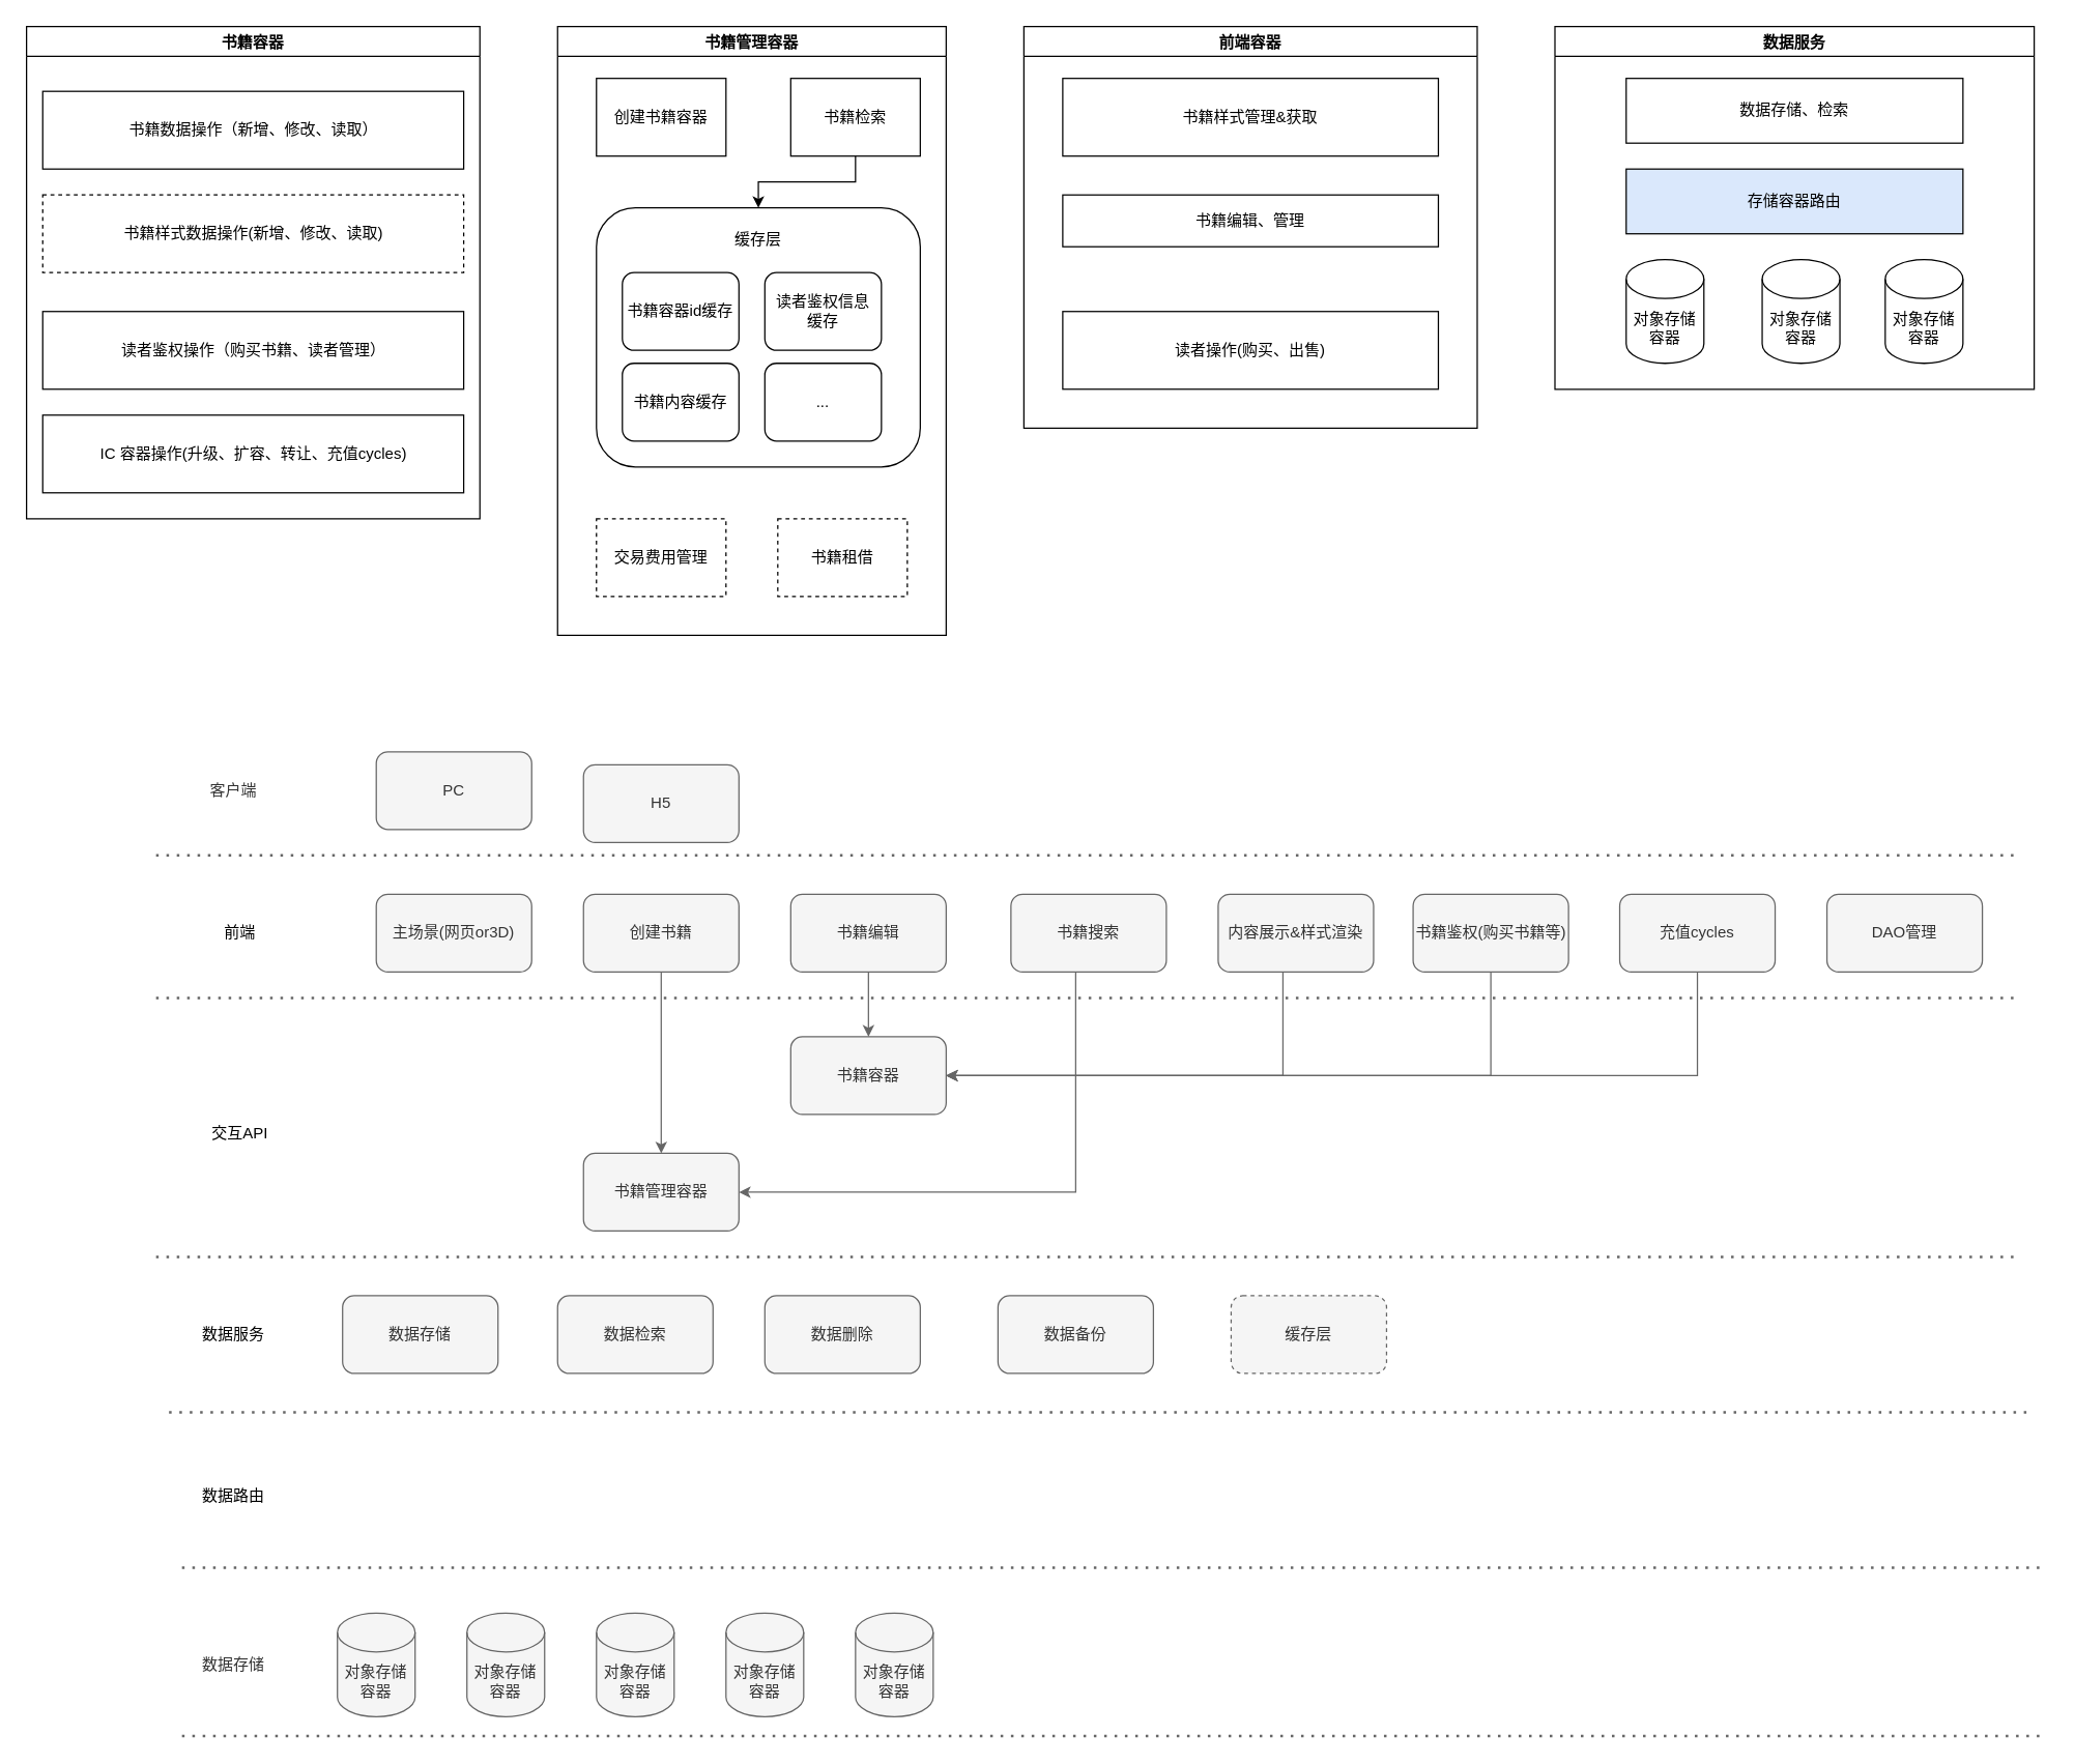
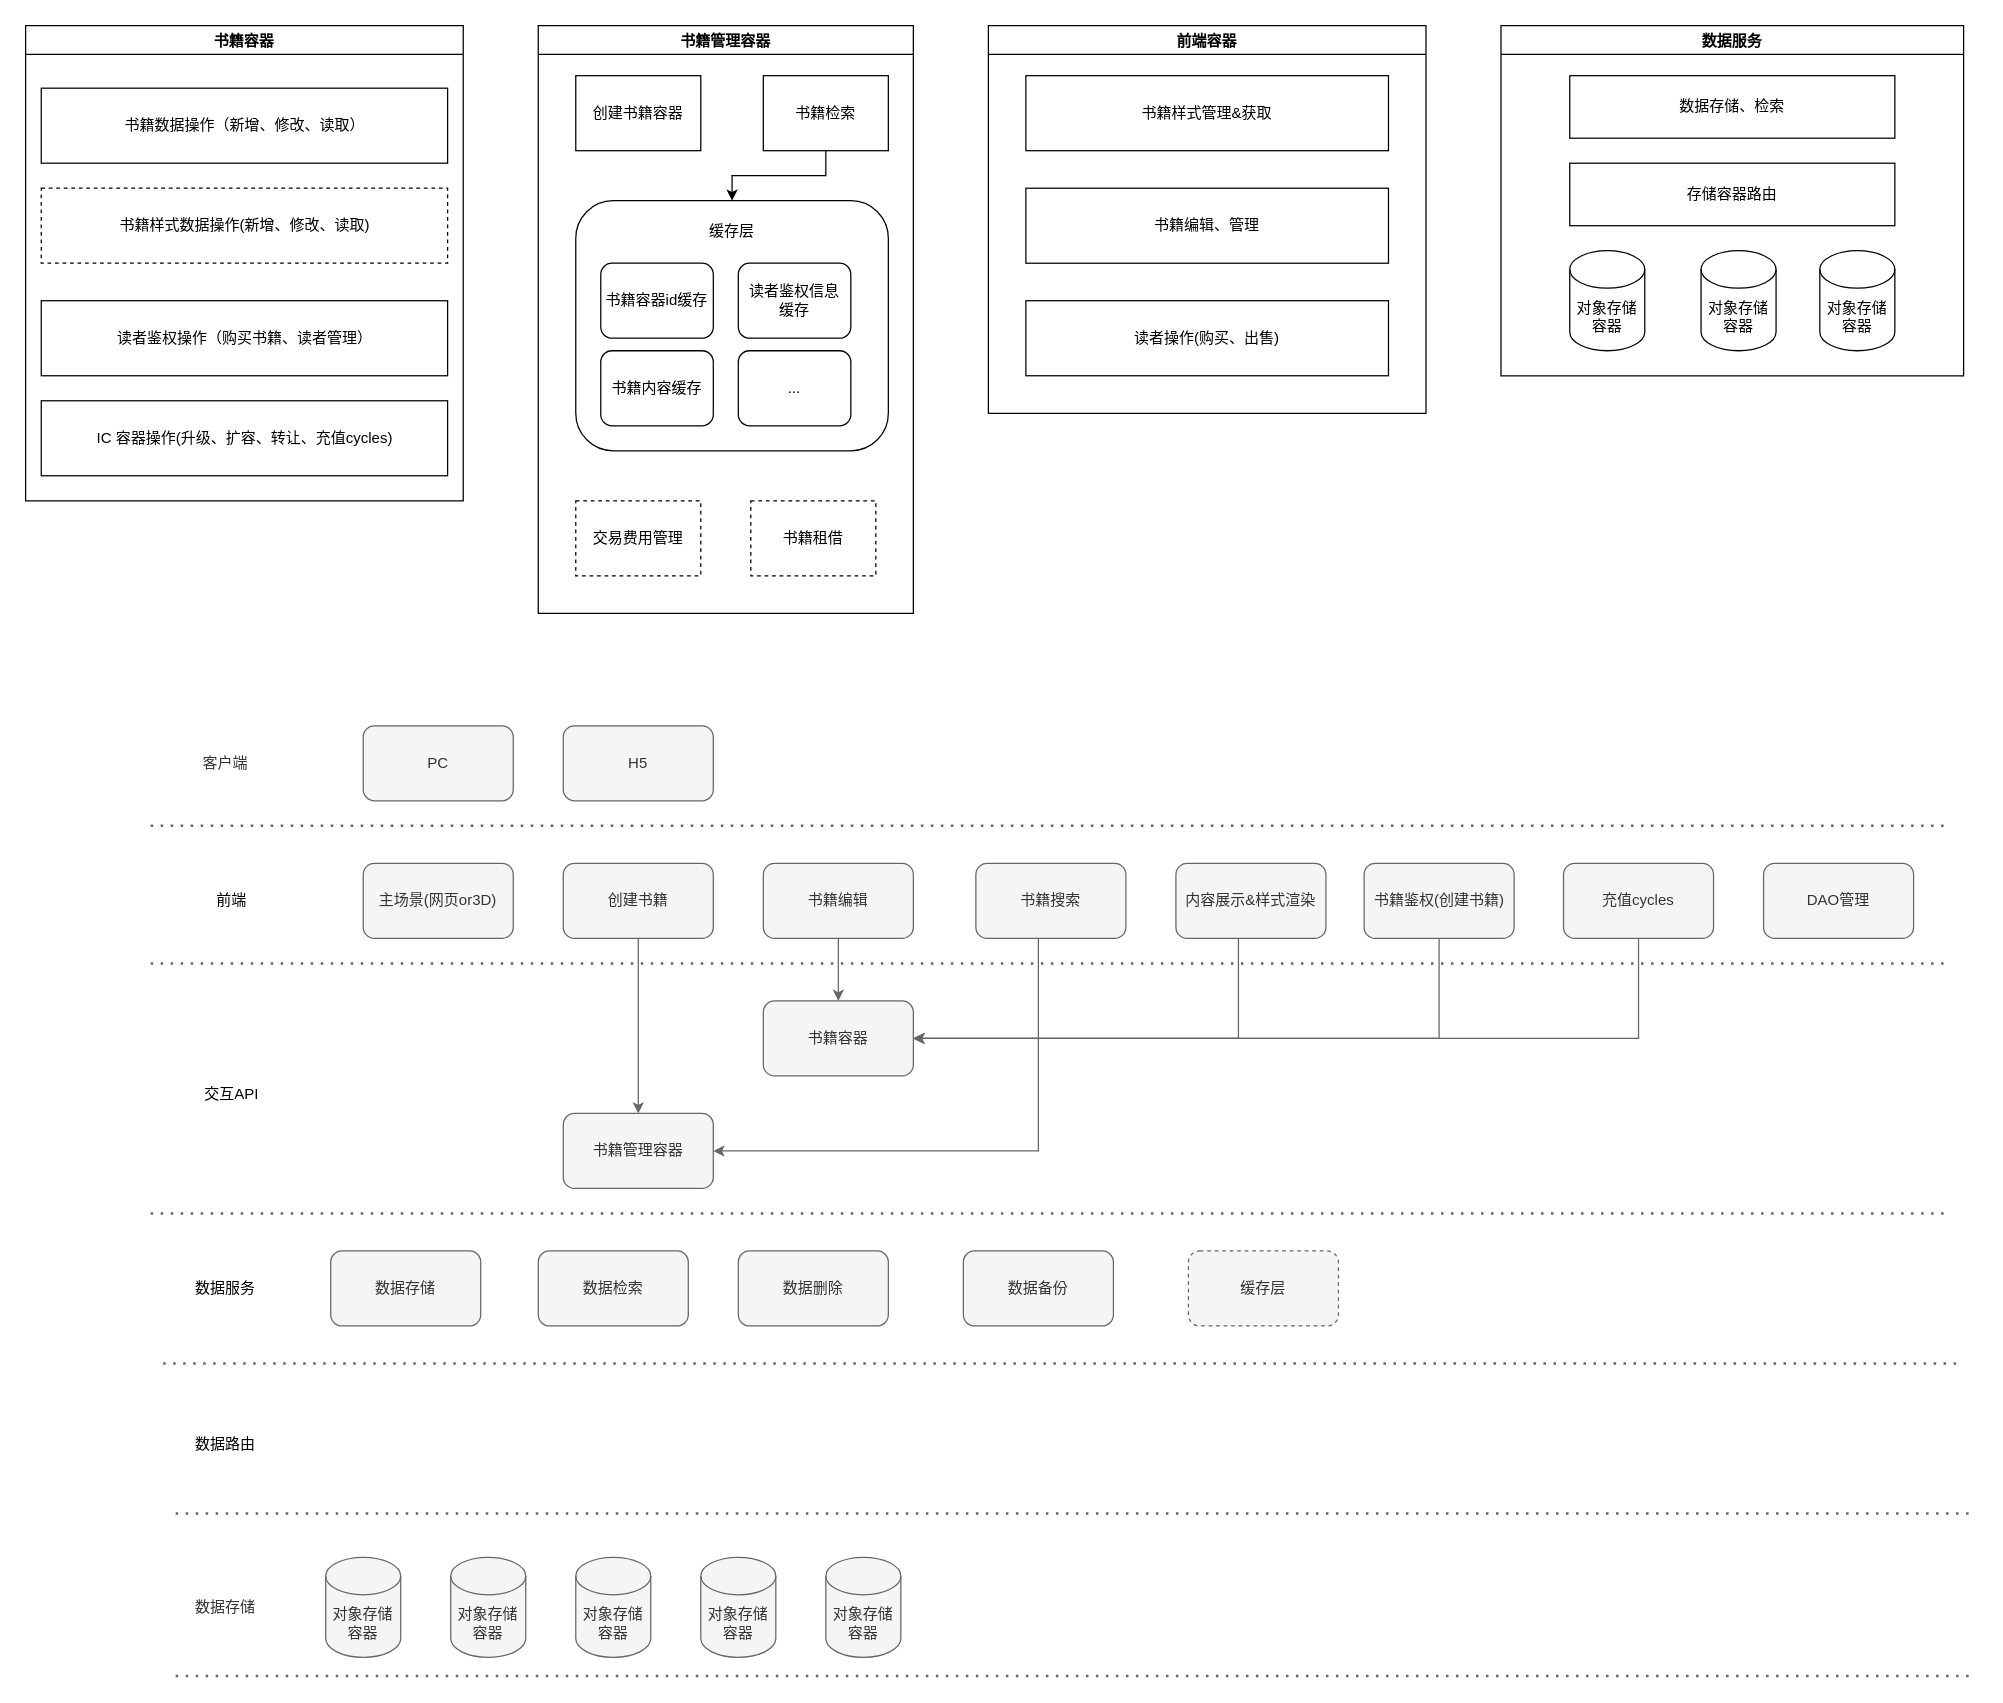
- <mxCell id="27" value="存储容器路由" style="whiteSpace=wrap;html=1;fillColor=#dae8fc;" parent="24" vertex="1"><mxGeometry x="55" y="110" width="260" height="50" as="geometry" /></mxCell>
+ <mxCell id="27" value="存储容器路由" style="whiteSpace=wrap;html=1;" parent="24" vertex="1"><mxGeometry x="55" y="110" width="260" height="50" as="geometry" /></mxCell>
- <mxCell id="9" value="书籍编辑、管理" style="whiteSpace=wrap;html=1;" parent="7" vertex="1"><mxGeometry x="30" y="130" width="290" height="40" as="geometry" /></mxCell>
+ <mxCell id="9" value="书籍编辑、管理" style="whiteSpace=wrap;html=1;" parent="7" vertex="1"><mxGeometry x="30" y="130" width="290" height="60" as="geometry" /></mxCell>
- <mxCell id="33" value="H5" style="rounded=1;whiteSpace=wrap;html=1;fillColor=#f5f5f5;fontColor=#333333;strokeColor=#666666;" parent="1" vertex="1"><mxGeometry x="450" y="590" width="120" height="60" as="geometry" /></mxCell>
+ <mxCell id="33" value="H5" style="rounded=1;whiteSpace=wrap;html=1;fillColor=#f5f5f5;fontColor=#333333;strokeColor=#666666;" parent="1" vertex="1"><mxGeometry x="450" y="580" width="120" height="60" as="geometry" /></mxCell>
- <mxCell id="45" value="书籍鉴权(购买书籍等)" style="rounded=1;whiteSpace=wrap;html=1;fillColor=#f5f5f5;fontColor=#333333;strokeColor=#666666;" parent="1" vertex="1"><mxGeometry x="1090.5" y="690" width="120" height="60" as="geometry" /></mxCell>
+ <mxCell id="45" value="书籍鉴权(创建书籍)" style="rounded=1;whiteSpace=wrap;html=1;fillColor=#f5f5f5;fontColor=#333333;strokeColor=#666666;" parent="1" vertex="1"><mxGeometry x="1090.5" y="690" width="120" height="60" as="geometry" /></mxCell>
